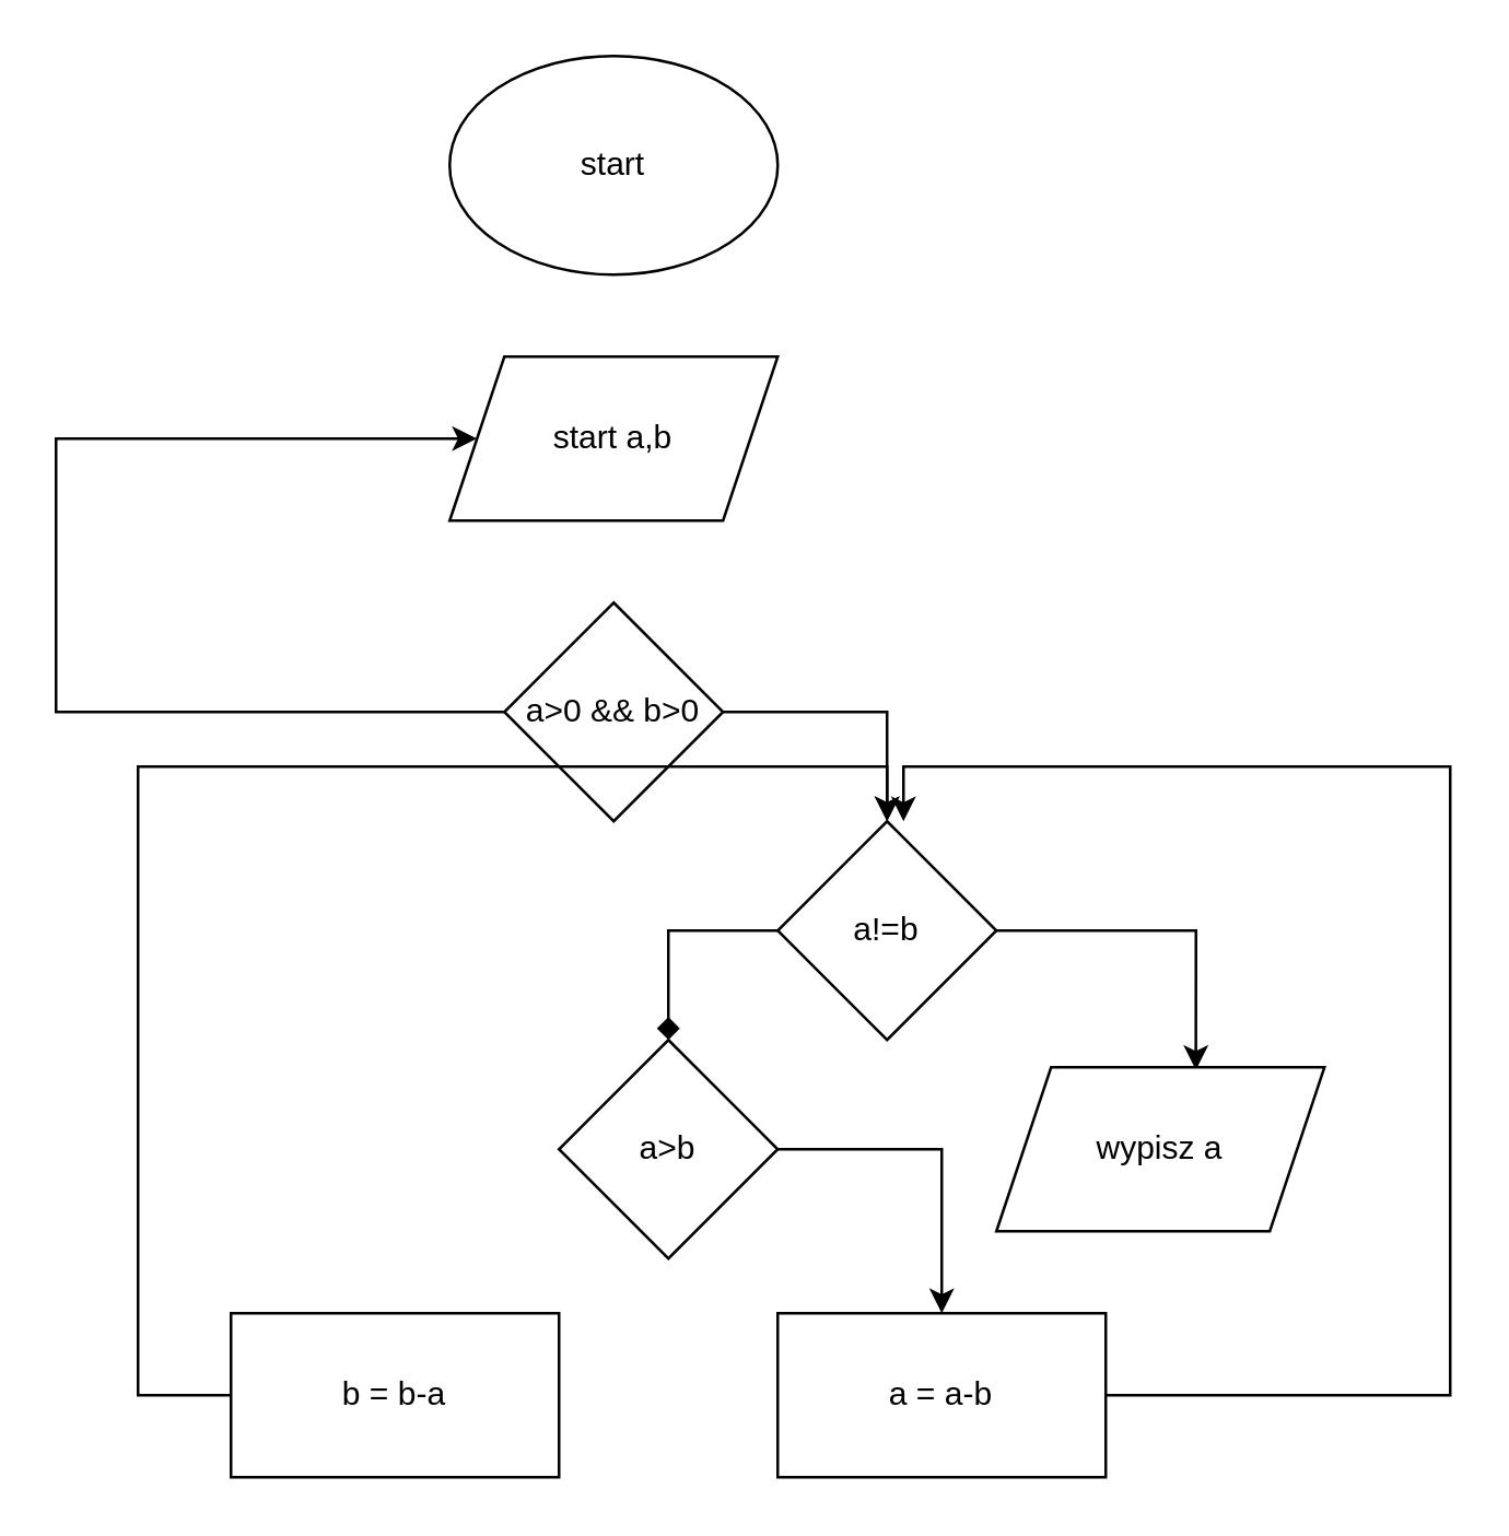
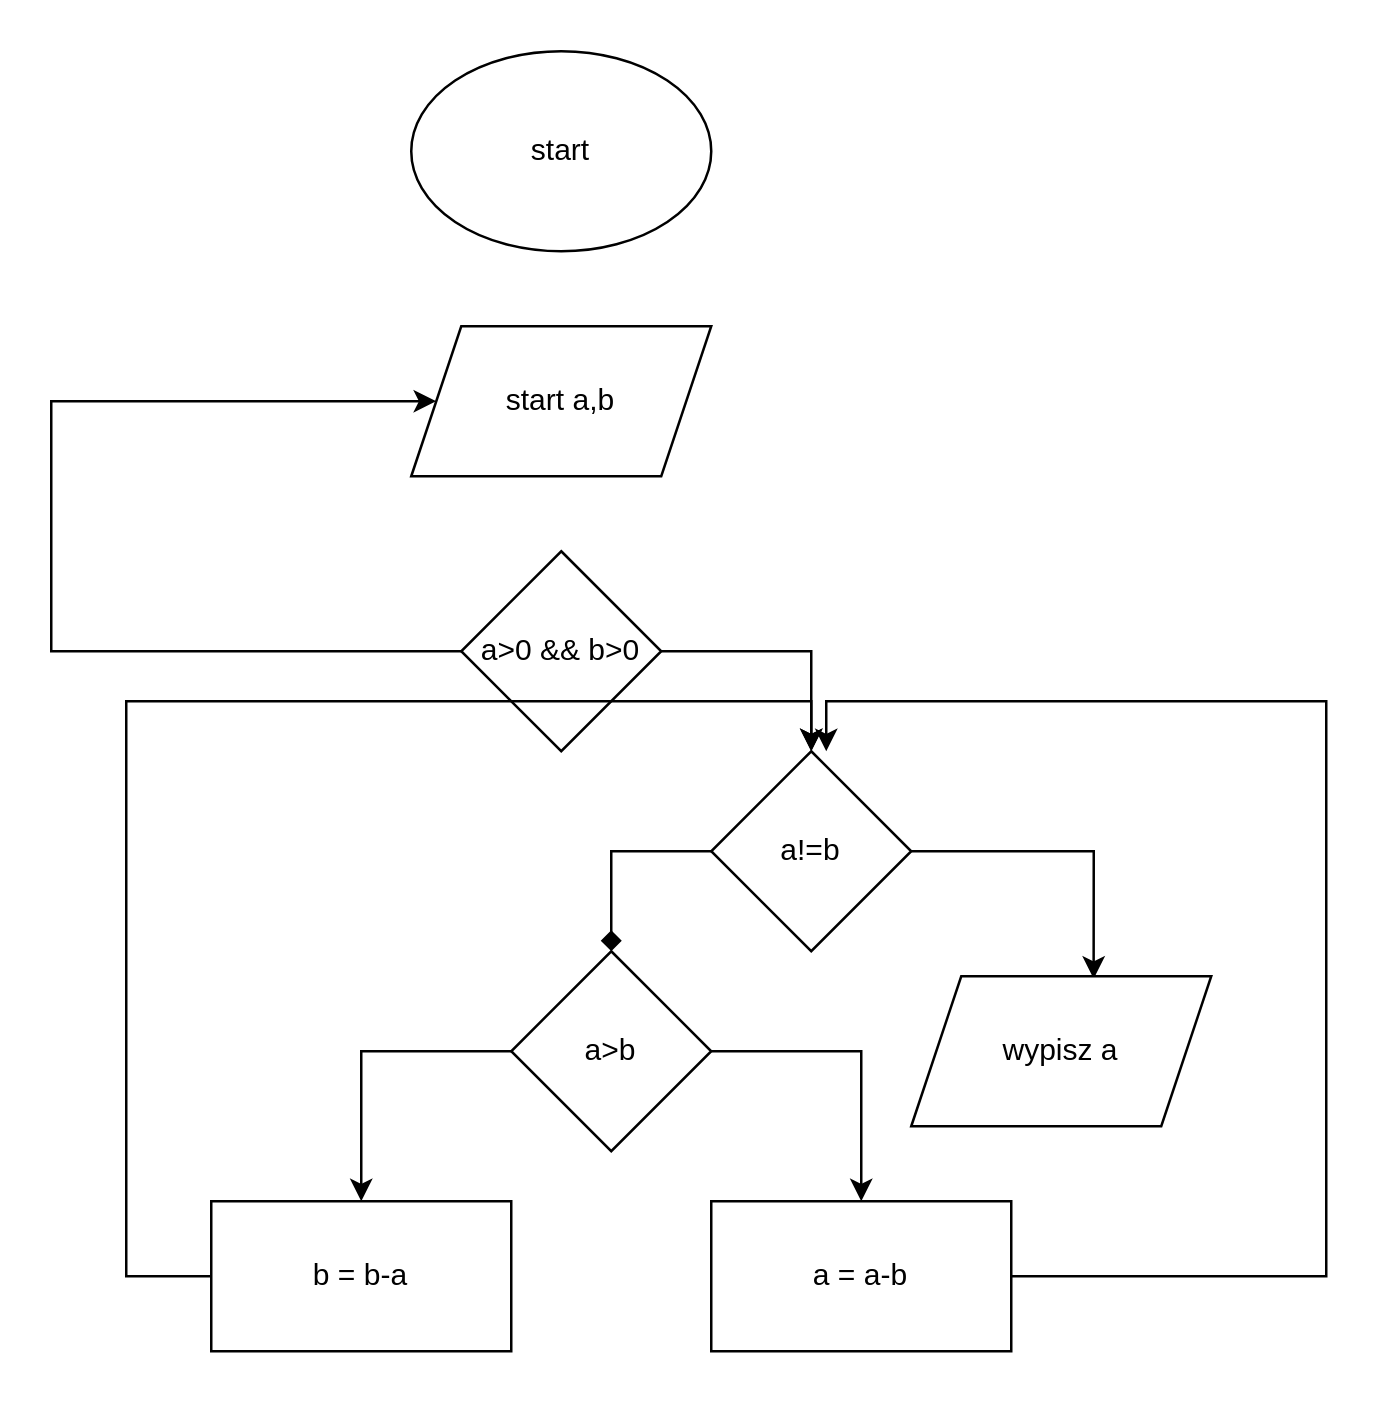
+ <mxCell id="11" style="edgeStyle=orthogonalEdgeStyle;rounded=0;orthogonalLoop=1;jettySize=auto;html=1;exitX=0;exitY=0.5;exitDx=0;exitDy=0;entryX=0.5;entryY=0;entryDx=0;entryDy=0;" edge="1" parent="1" source="12" target="17"><mxGeometry relative="1" as="geometry" /></mxCell>
